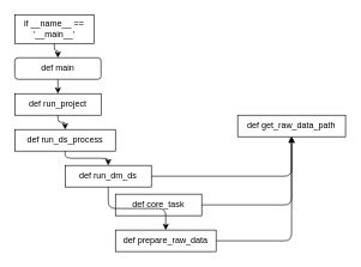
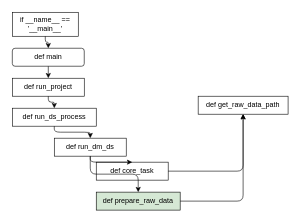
- <mxCell id="14" source="6" target="9" style="edgeStyle=orthogonalEdgeStyle;html=1;" parent="1" edge="1"><mxGeometry relative="1" as="geometry" /></mxCell>
+ <mxCell id="14" source="6" target="7" style="edgeStyle=orthogonalEdgeStyle;html=1;" parent="1" edge="1"><mxGeometry relative="1" as="geometry" /></mxCell>
- <mxCell id="8" value="def prepare_raw_data" style="whiteSpace=wrap;html=1;" parent="1" vertex="1"><mxGeometry x="160" y="320" width="140" height="30" as="geometry" /></mxCell>
+ <mxCell id="8" value="def prepare_raw_data" style="whiteSpace=wrap;html=1;fillColor=#d5e8d4;" parent="1" vertex="1"><mxGeometry x="160" y="320" width="140" height="30" as="geometry" /></mxCell>
